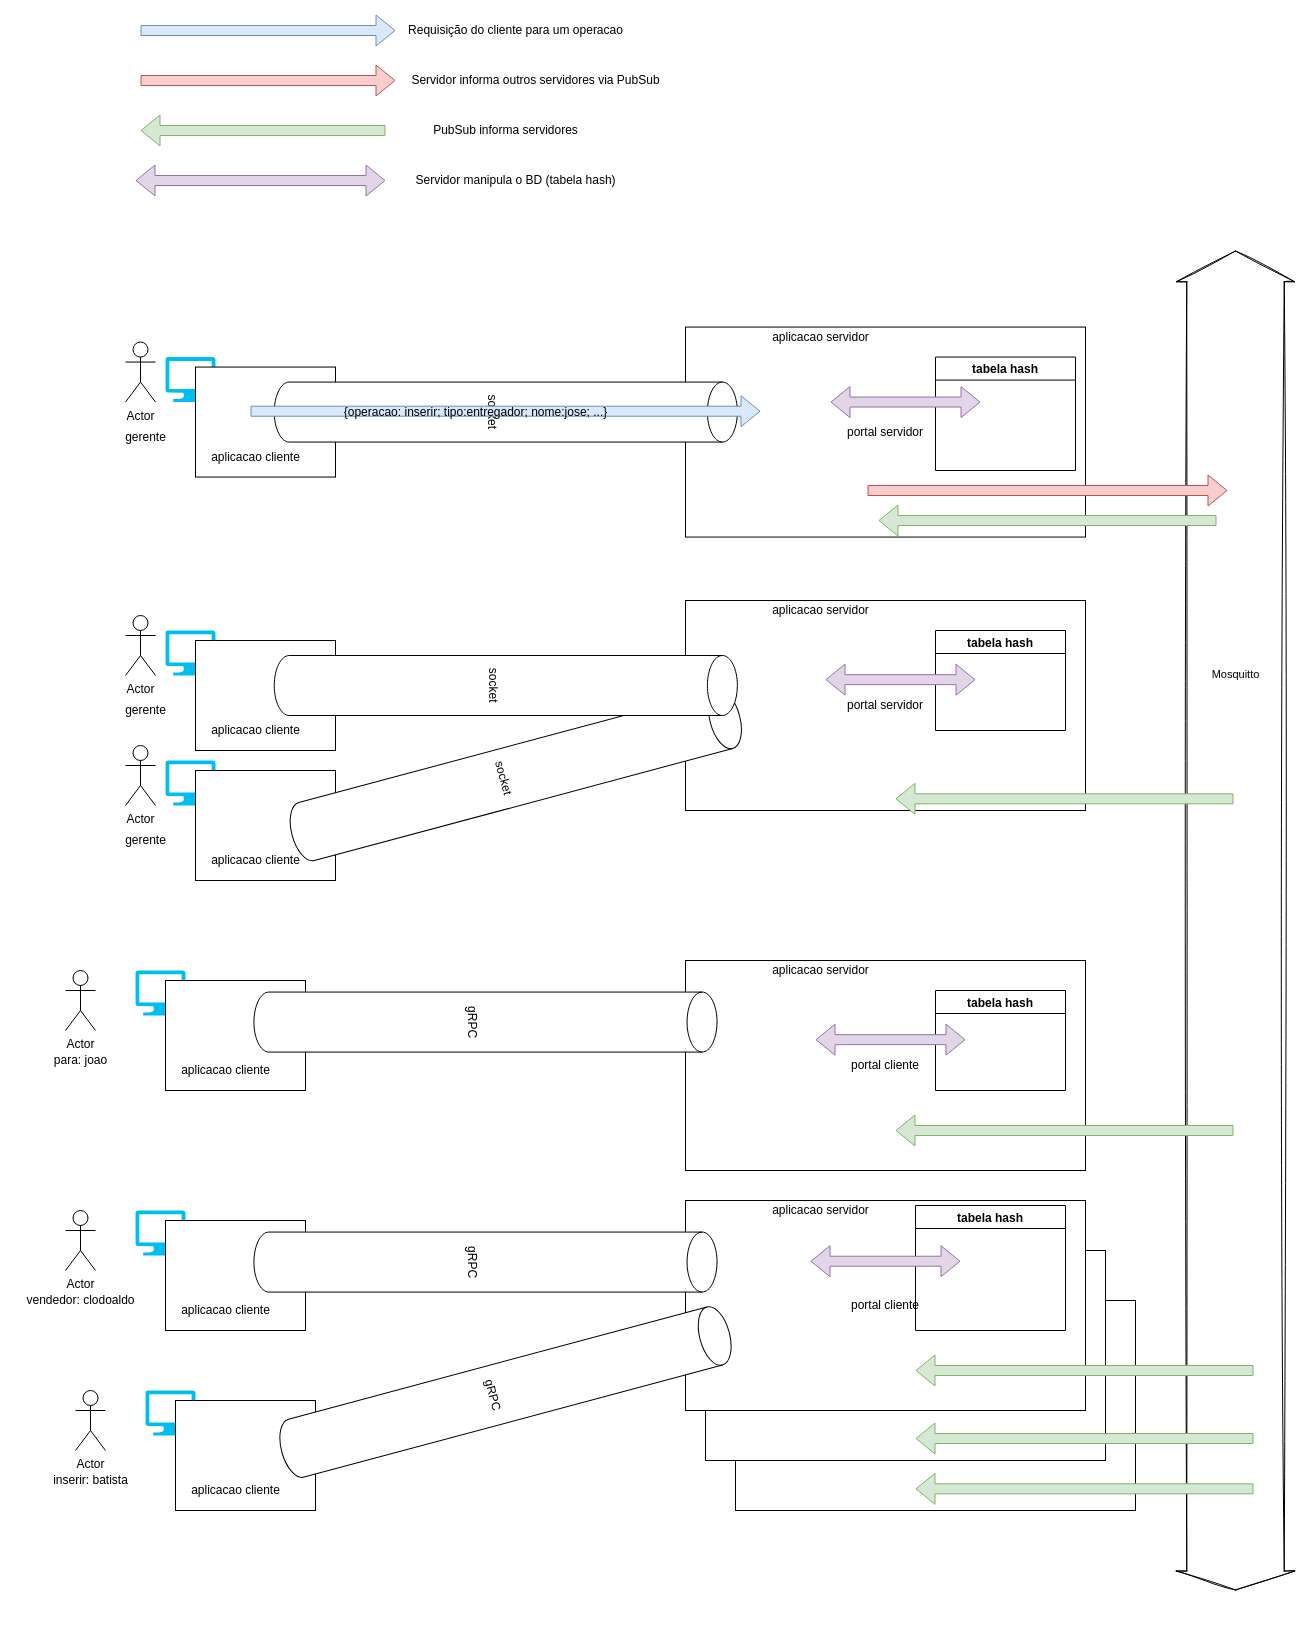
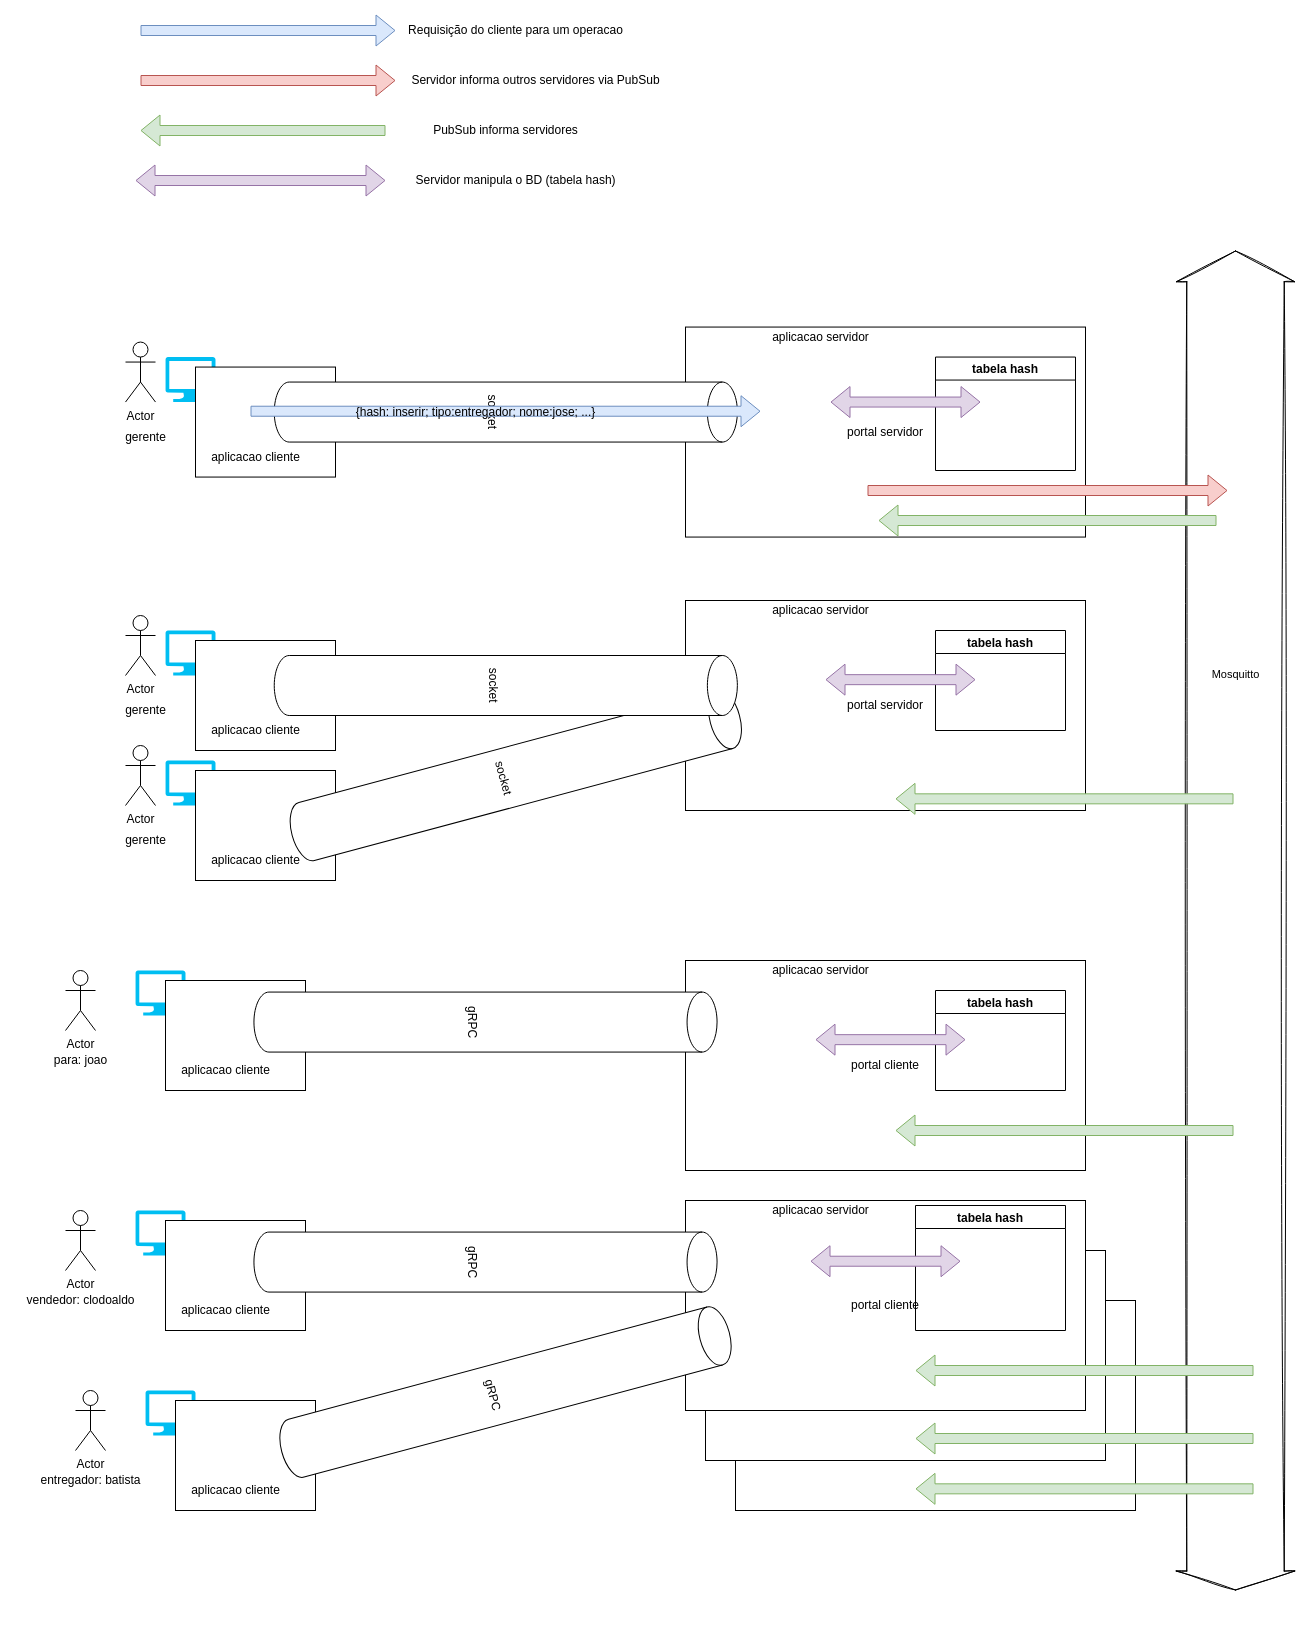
- <mxCell id="57" value="{operacao: inserir; tipo:entregador; nome:jose; ...}" style="text;html=1;align=center;verticalAlign=middle;resizable=0;points=[];autosize=1;strokeColor=none;" vertex="1" parent="1"><mxGeometry x="335" y="401.56" width="280" height="20" as="geometry" /></mxCell>
+ <mxCell id="57" value="{hash: inserir; tipo:entregador; nome:jose; ...}" style="text;html=1;align=center;verticalAlign=middle;resizable=0;points=[];autosize=1;strokeColor=none;" vertex="1" parent="1"><mxGeometry x="335" y="401.56" width="280" height="20" as="geometry" /></mxCell>
- <mxCell id="54" value="inserir: batista" style="text;html=1;align=center;verticalAlign=middle;resizable=0;points=[];autosize=1;strokeColor=none;labelBackgroundColor=#ffffff;" vertex="1" parent="1"><mxGeometry x="30" y="1470" width="120" height="20" as="geometry" /></mxCell>
+ <mxCell id="54" value="entregador: batista" style="text;html=1;align=center;verticalAlign=middle;resizable=0;points=[];autosize=1;strokeColor=none;labelBackgroundColor=#ffffff;" vertex="1" parent="1"><mxGeometry x="30" y="1470" width="120" height="20" as="geometry" /></mxCell>
